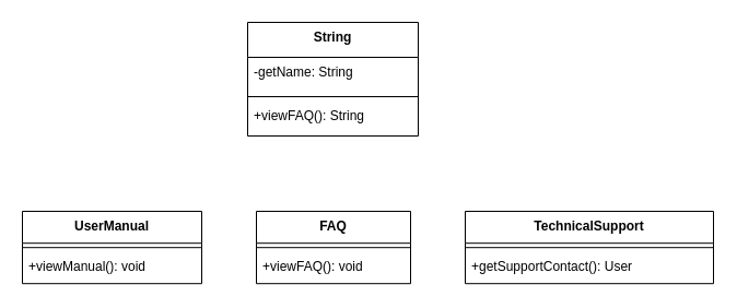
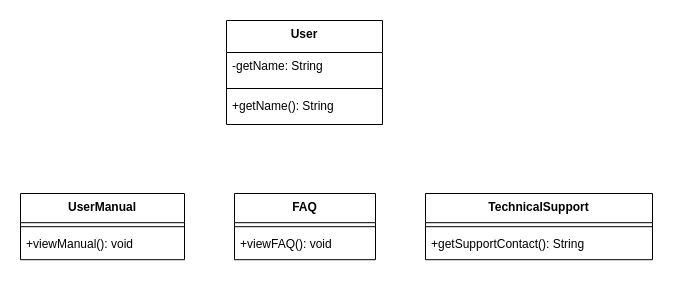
- <mxCell id="2" value="String" style="swimlane;fontStyle=1;align=center;verticalAlign=top;childLayout=stackLayout;horizontal=1;startSize=32;horizontalStack=0;resizeParent=1;resizeParentMax=0;resizeLast=0;collapsible=0;marginBottom=0;" vertex="1" parent="1"><mxGeometry x="226" y="20" width="156" height="104" as="geometry" /></mxCell>
+ <mxCell id="2" value="User" style="swimlane;fontStyle=1;align=center;verticalAlign=top;childLayout=stackLayout;horizontal=1;startSize=32;horizontalStack=0;resizeParent=1;resizeParentMax=0;resizeLast=0;collapsible=0;marginBottom=0;" vertex="1" parent="1"><mxGeometry x="226" y="20" width="156" height="104" as="geometry" /></mxCell>
- <mxCell id="5" value="+viewFAQ(): String" style="text;strokeColor=none;fillColor=none;align=left;verticalAlign=top;spacingLeft=4;spacingRight=4;overflow=hidden;rotatable=0;points=[[0,0.5],[1,0.5]];portConstraint=eastwest;" vertex="1" parent="2"><mxGeometry y="72" width="156" height="32" as="geometry" /></mxCell>
+ <mxCell id="5" value="+getName(): String" style="text;strokeColor=none;fillColor=none;align=left;verticalAlign=top;spacingLeft=4;spacingRight=4;overflow=hidden;rotatable=0;points=[[0,0.5],[1,0.5]];portConstraint=eastwest;" vertex="1" parent="2"><mxGeometry y="72" width="156" height="32" as="geometry" /></mxCell>
- <mxCell id="14" value="+getSupportContact(): User" style="text;strokeColor=none;fillColor=none;align=left;verticalAlign=top;spacingLeft=4;spacingRight=4;overflow=hidden;rotatable=0;points=[[0,0.5],[1,0.5]];portConstraint=eastwest;" vertex="1" parent="12"><mxGeometry y="37.2" width="227" height="29" as="geometry" /></mxCell>
+ <mxCell id="14" value="+getSupportContact(): String" style="text;strokeColor=none;fillColor=none;align=left;verticalAlign=top;spacingLeft=4;spacingRight=4;overflow=hidden;rotatable=0;points=[[0,0.5],[1,0.5]];portConstraint=eastwest;" vertex="1" parent="12"><mxGeometry y="37.2" width="227" height="29" as="geometry" /></mxCell>
